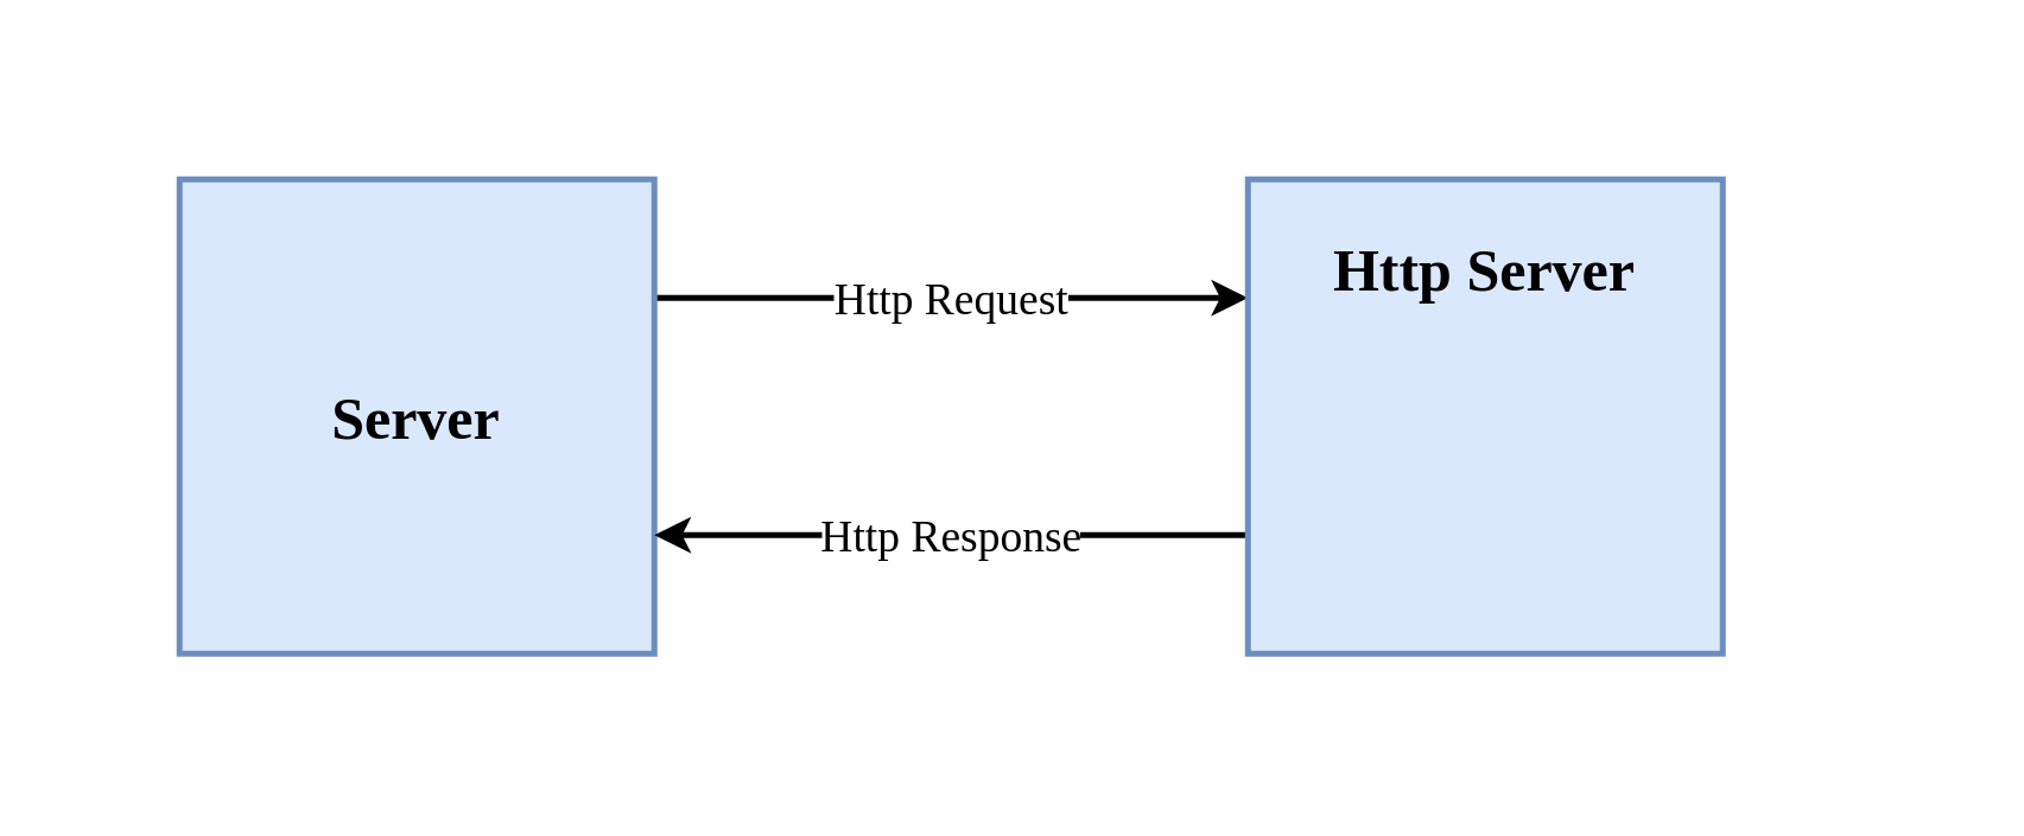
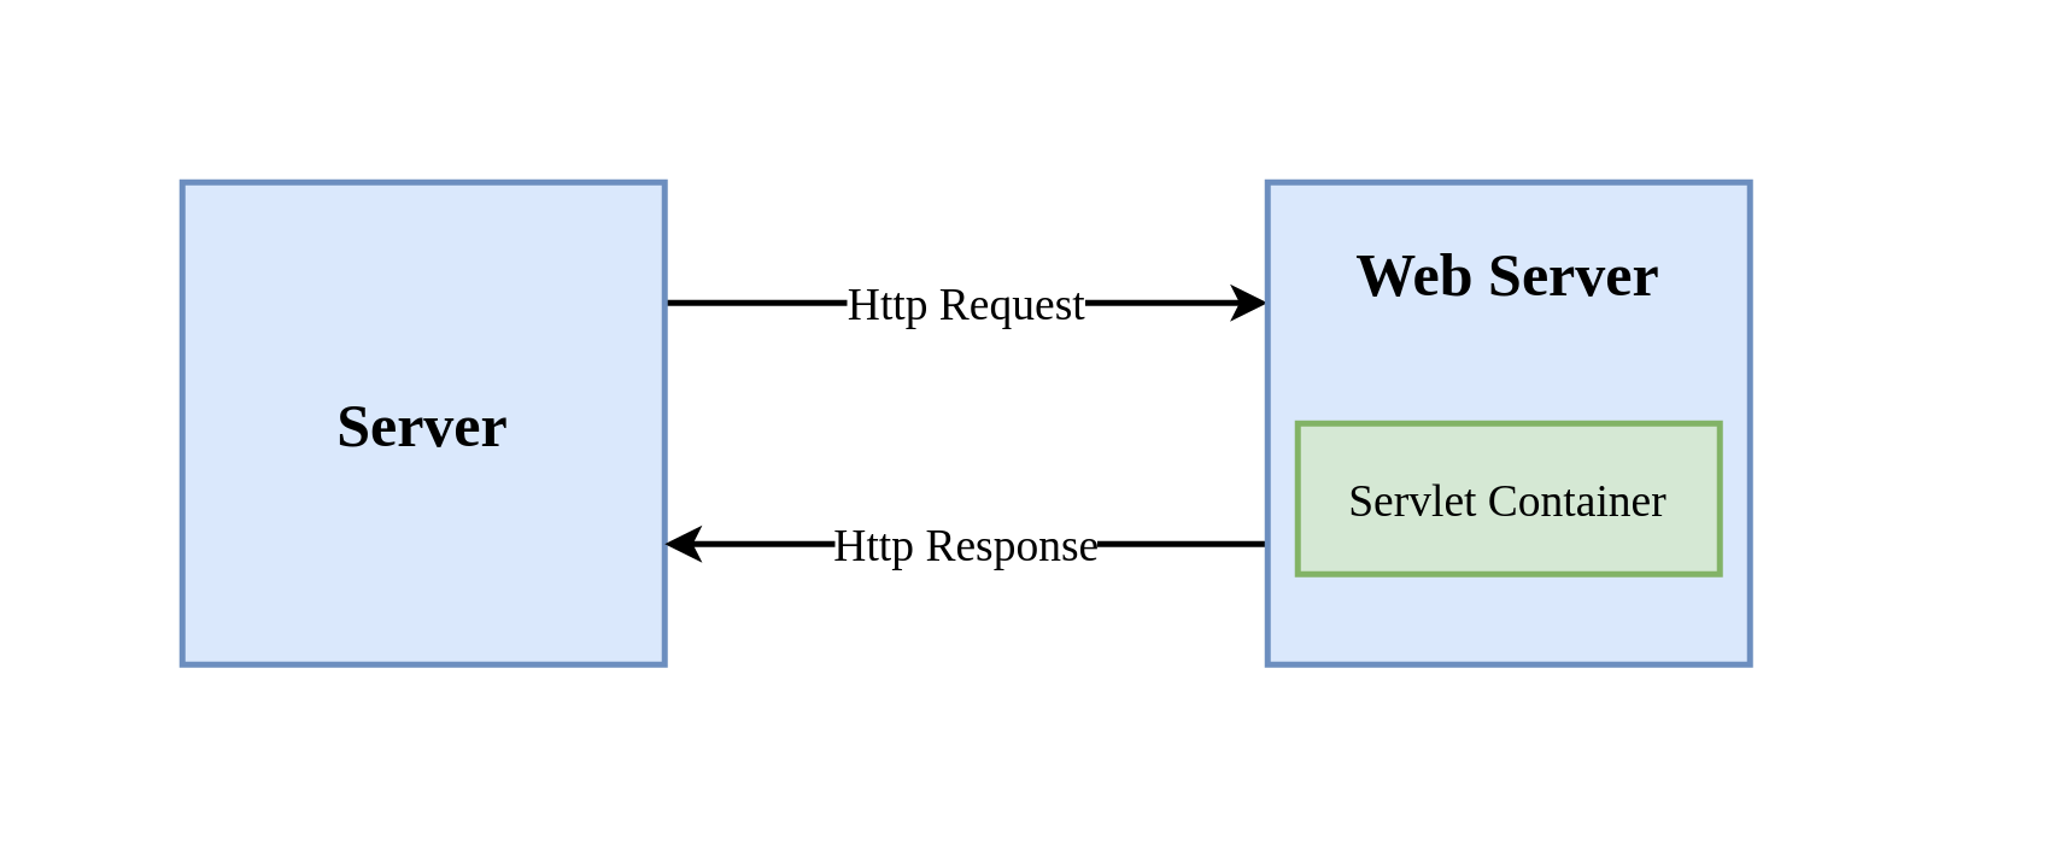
- <mxCell id="6" value="Http Server" style="rounded=0;whiteSpace=wrap;html=1;fillColor=#dae8fc;strokeColor=#6c8ebf;fontFamily=맑은 고딕;fontSize=20;fontStyle=1;strokeWidth=2;verticalAlign=top;spacingTop=12;" parent="1" vertex="1"><mxGeometry x="420" y="60" width="160" height="160" as="geometry" /></mxCell>
+ <mxCell id="6" value="Web Server" style="rounded=0;whiteSpace=wrap;html=1;fillColor=#dae8fc;strokeColor=#6c8ebf;fontFamily=맑은 고딕;fontSize=20;fontStyle=1;strokeWidth=2;verticalAlign=top;spacingTop=12;" parent="1" vertex="1"><mxGeometry x="420" y="60" width="160" height="160" as="geometry" /></mxCell>
+ <mxCell id="7" value="Servlet Container" style="rounded=0;whiteSpace=wrap;html=1;strokeWidth=2;fontFamily=맑은 고딕;fontSize=15;fillColor=#d5e8d4;strokeColor=#82b366;" parent="1" vertex="1"><mxGeometry x="430" y="140" width="140" height="50" as="geometry" /></mxCell>
